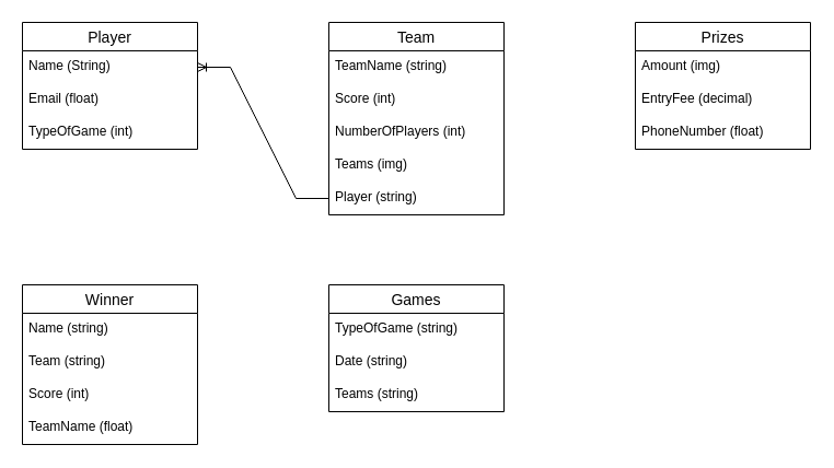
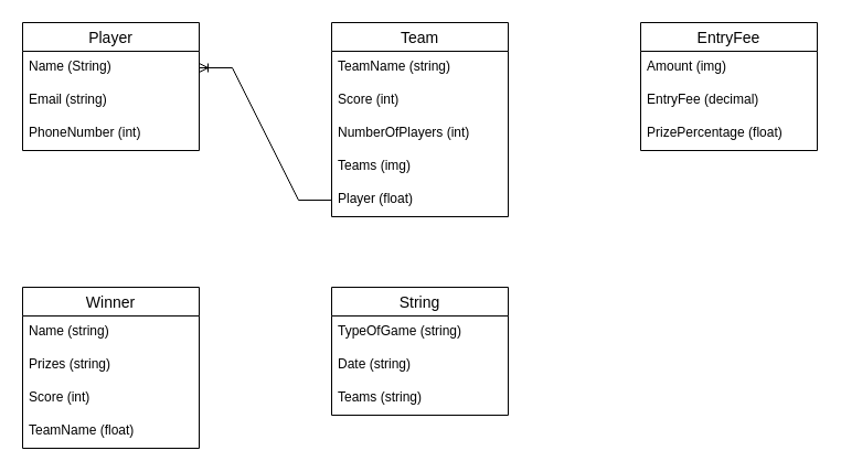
- <mxCell id="12" value="Prizes" style="swimlane;fontStyle=0;childLayout=stackLayout;horizontal=1;startSize=26;horizontalStack=0;resizeParent=1;resizeParentMax=0;resizeLast=0;collapsible=1;marginBottom=0;align=center;fontSize=14;" vertex="1" parent="1"><mxGeometry x="580" y="20" width="160" height="116" as="geometry" /></mxCell>
+ <mxCell id="12" value="EntryFee" style="swimlane;fontStyle=0;childLayout=stackLayout;horizontal=1;startSize=26;horizontalStack=0;resizeParent=1;resizeParentMax=0;resizeLast=0;collapsible=1;marginBottom=0;align=center;fontSize=14;" vertex="1" parent="1"><mxGeometry x="580" y="20" width="160" height="116" as="geometry" /></mxCell>
- <mxCell id="4" value="Email (float)" style="text;strokeColor=none;fillColor=none;spacingLeft=4;spacingRight=4;overflow=hidden;rotatable=0;points=[[0,0.5],[1,0.5]];portConstraint=eastwest;fontSize=12;" vertex="1" parent="2"><mxGeometry y="56" width="160" height="30" as="geometry" /></mxCell>
+ <mxCell id="4" value="Email (string)" style="text;strokeColor=none;fillColor=none;spacingLeft=4;spacingRight=4;overflow=hidden;rotatable=0;points=[[0,0.5],[1,0.5]];portConstraint=eastwest;fontSize=12;" vertex="1" parent="2"><mxGeometry y="56" width="160" height="30" as="geometry" /></mxCell>
- <mxCell id="5" value="TypeOfGame (int)" style="text;strokeColor=none;fillColor=none;spacingLeft=4;spacingRight=4;overflow=hidden;rotatable=0;points=[[0,0.5],[1,0.5]];portConstraint=eastwest;fontSize=12;" vertex="1" parent="2"><mxGeometry y="86" width="160" height="30" as="geometry" /></mxCell>
+ <mxCell id="5" value="PhoneNumber (int)" style="text;strokeColor=none;fillColor=none;spacingLeft=4;spacingRight=4;overflow=hidden;rotatable=0;points=[[0,0.5],[1,0.5]];portConstraint=eastwest;fontSize=12;" vertex="1" parent="2"><mxGeometry y="86" width="160" height="30" as="geometry" /></mxCell>
- <mxCell id="15" value="PhoneNumber (float)" style="text;strokeColor=none;fillColor=none;spacingLeft=4;spacingRight=4;overflow=hidden;rotatable=0;points=[[0,0.5],[1,0.5]];portConstraint=eastwest;fontSize=12;" vertex="1" parent="12"><mxGeometry y="86" width="160" height="30" as="geometry" /></mxCell>
+ <mxCell id="15" value="PrizePercentage (float)" style="text;strokeColor=none;fillColor=none;spacingLeft=4;spacingRight=4;overflow=hidden;rotatable=0;points=[[0,0.5],[1,0.5]];portConstraint=eastwest;fontSize=12;" vertex="1" parent="12"><mxGeometry y="86" width="160" height="30" as="geometry" /></mxCell>
- <mxCell id="11" value="Player (string)" style="text;strokeColor=none;fillColor=none;spacingLeft=4;spacingRight=4;overflow=hidden;rotatable=0;points=[[0,0.5],[1,0.5]];portConstraint=eastwest;fontSize=12;" vertex="1" parent="6"><mxGeometry y="146" width="160" height="30" as="geometry" /></mxCell>
+ <mxCell id="11" value="Player (float)" style="text;strokeColor=none;fillColor=none;spacingLeft=4;spacingRight=4;overflow=hidden;rotatable=0;points=[[0,0.5],[1,0.5]];portConstraint=eastwest;fontSize=12;" vertex="1" parent="6"><mxGeometry y="146" width="160" height="30" as="geometry" /></mxCell>
- <mxCell id="21" value="Games" style="swimlane;fontStyle=0;childLayout=stackLayout;horizontal=1;startSize=26;horizontalStack=0;resizeParent=1;resizeParentMax=0;resizeLast=0;collapsible=1;marginBottom=0;align=center;fontSize=14;" vertex="1" parent="1"><mxGeometry x="300" y="260" width="160" height="116" as="geometry" /></mxCell>
+ <mxCell id="21" value="String" style="swimlane;fontStyle=0;childLayout=stackLayout;horizontal=1;startSize=26;horizontalStack=0;resizeParent=1;resizeParentMax=0;resizeLast=0;collapsible=1;marginBottom=0;align=center;fontSize=14;" vertex="1" parent="1"><mxGeometry x="300" y="260" width="160" height="116" as="geometry" /></mxCell>
- <mxCell id="18" value="Team (string)" style="text;strokeColor=none;fillColor=none;spacingLeft=4;spacingRight=4;overflow=hidden;rotatable=0;points=[[0,0.5],[1,0.5]];portConstraint=eastwest;fontSize=12;" vertex="1" parent="16"><mxGeometry y="56" width="160" height="30" as="geometry" /></mxCell>
+ <mxCell id="18" value="Prizes (string)" style="text;strokeColor=none;fillColor=none;spacingLeft=4;spacingRight=4;overflow=hidden;rotatable=0;points=[[0,0.5],[1,0.5]];portConstraint=eastwest;fontSize=12;" vertex="1" parent="16"><mxGeometry y="56" width="160" height="30" as="geometry" /></mxCell>
